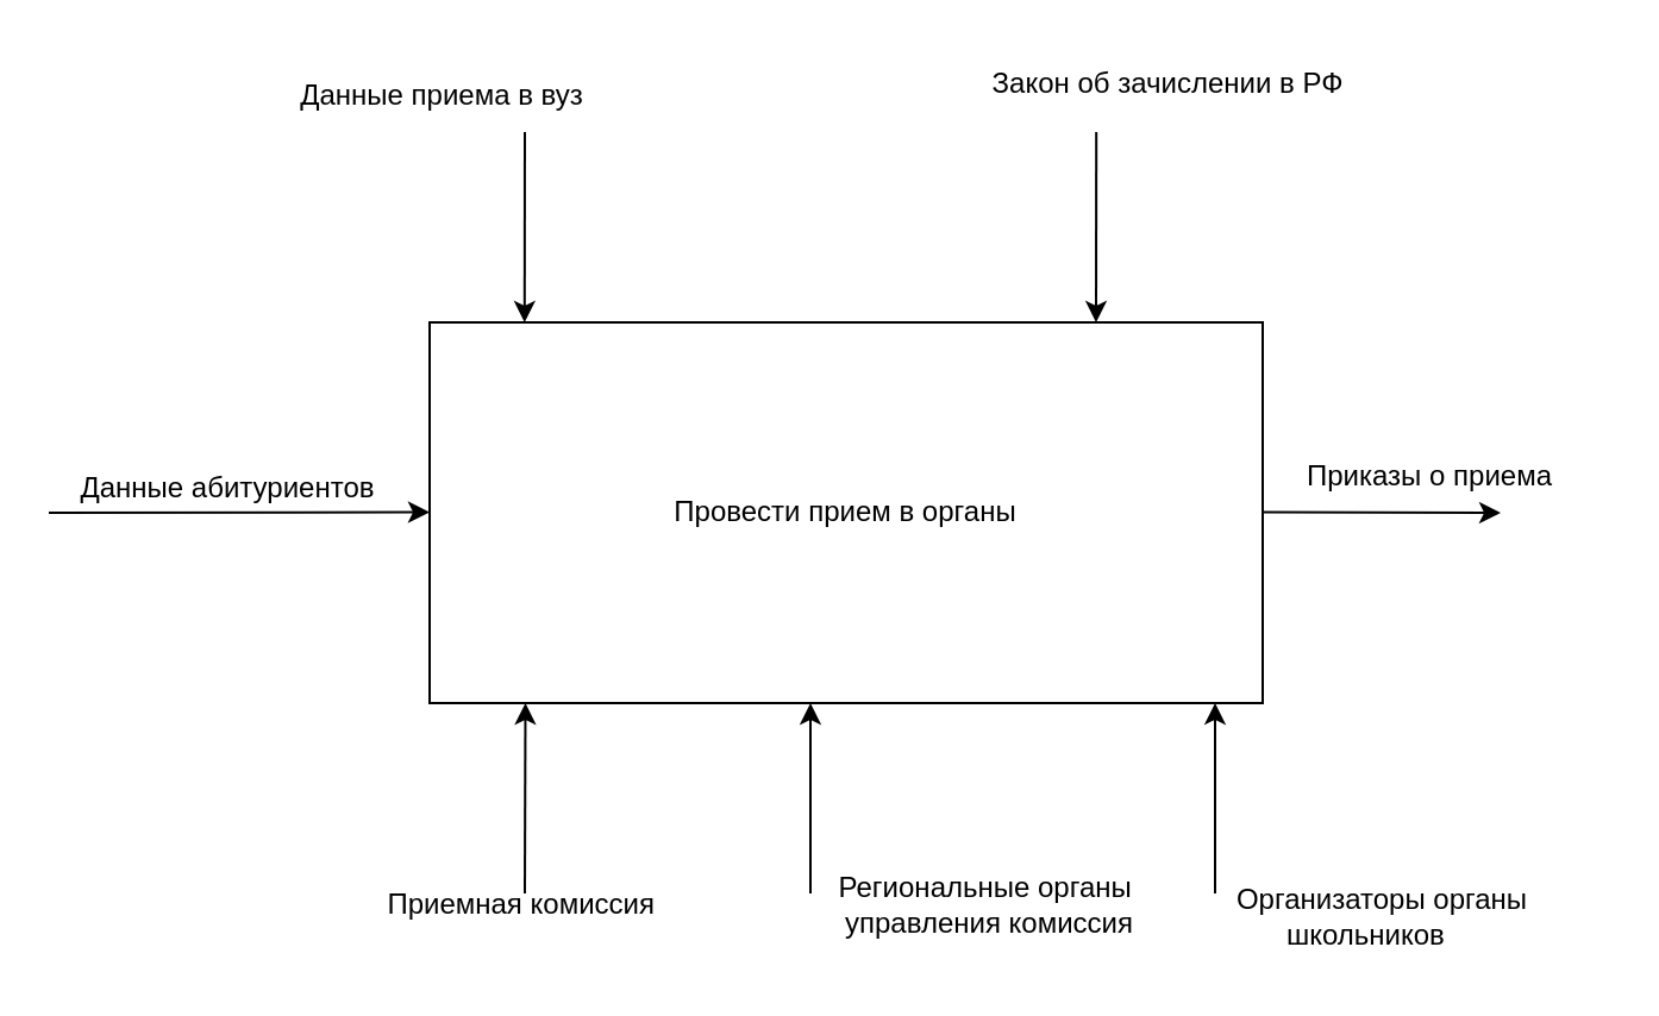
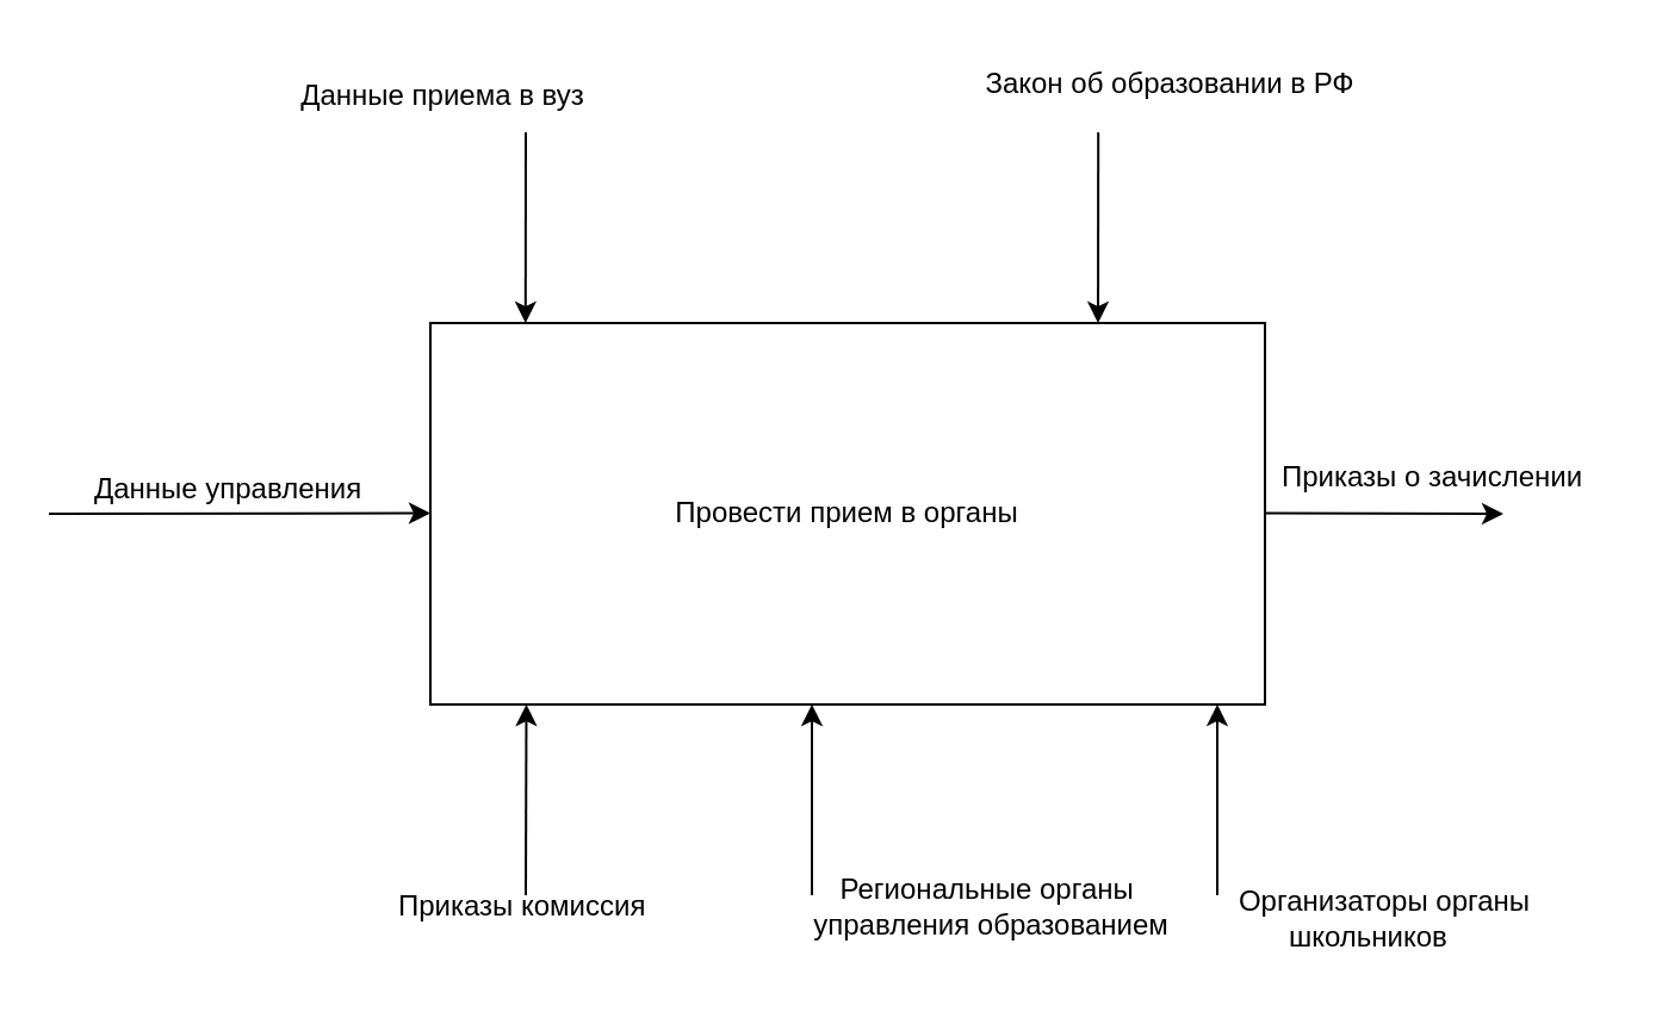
- <mxCell id="8" value="Закон об зачислении в РФ" style="text;html=1;align=center;verticalAlign=middle;resizable=0;points=[];autosize=1;strokeColor=none;fillColor=none;" parent="1" vertex="1"><mxGeometry x="400" y="20" width="180" height="30" as="geometry" /></mxCell>
+ <mxCell id="8" value="Закон об образовании в РФ" style="text;html=1;align=center;verticalAlign=middle;resizable=0;points=[];autosize=1;strokeColor=none;fillColor=none;" parent="1" vertex="1"><mxGeometry x="400" y="20" width="180" height="30" as="geometry" /></mxCell>
- <mxCell id="16" value="Приказы о приема" style="text;html=1;align=center;verticalAlign=middle;resizable=0;points=[];autosize=1;strokeColor=none;fillColor=none;" parent="1" vertex="1"><mxGeometry x="525" y="185" width="150" height="30" as="geometry" /></mxCell>
+ <mxCell id="16" value="Приказы о зачислении" style="text;html=1;align=center;verticalAlign=middle;resizable=0;points=[];autosize=1;strokeColor=none;fillColor=none;" parent="1" vertex="1"><mxGeometry x="525" y="185" width="150" height="30" as="geometry" /></mxCell>
- <mxCell id="4" value="Данные абитуриентов" style="text;html=1;align=center;verticalAlign=middle;resizable=0;points=[];autosize=1;strokeColor=none;fillColor=none;" parent="1" vertex="1"><mxGeometry x="20" y="190" width="150" height="30" as="geometry" /></mxCell>
+ <mxCell id="4" value="Данные управления" style="text;html=1;align=center;verticalAlign=middle;resizable=0;points=[];autosize=1;strokeColor=none;fillColor=none;" parent="1" vertex="1"><mxGeometry x="20" y="190" width="150" height="30" as="geometry" /></mxCell>
- <mxCell id="10" value="Приемная комиссия&amp;nbsp;" style="text;html=1;align=center;verticalAlign=middle;resizable=0;points=[];autosize=1;strokeColor=none;fillColor=none;" parent="1" vertex="1"><mxGeometry x="150" y="365" width="140" height="30" as="geometry" /></mxCell>
+ <mxCell id="10" value="Приказы комиссия&amp;nbsp;" style="text;html=1;align=center;verticalAlign=middle;resizable=0;points=[];autosize=1;strokeColor=none;fillColor=none;" parent="1" vertex="1"><mxGeometry x="150" y="365" width="140" height="30" as="geometry" /></mxCell>
- <mxCell id="12" value="Региональные органы&amp;nbsp;&lt;br&gt;управления комиссия" style="text;html=1;align=center;verticalAlign=middle;resizable=0;points=[];autosize=1;strokeColor=none;fillColor=none;" parent="1" vertex="1"><mxGeometry x="330" y="360" width="170" height="40" as="geometry" /></mxCell>
+ <mxCell id="12" value="Региональные органы&amp;nbsp;&lt;br&gt;управления образованием" style="text;html=1;align=center;verticalAlign=middle;resizable=0;points=[];autosize=1;strokeColor=none;fillColor=none;" parent="1" vertex="1"><mxGeometry x="330" y="360" width="170" height="40" as="geometry" /></mxCell>
